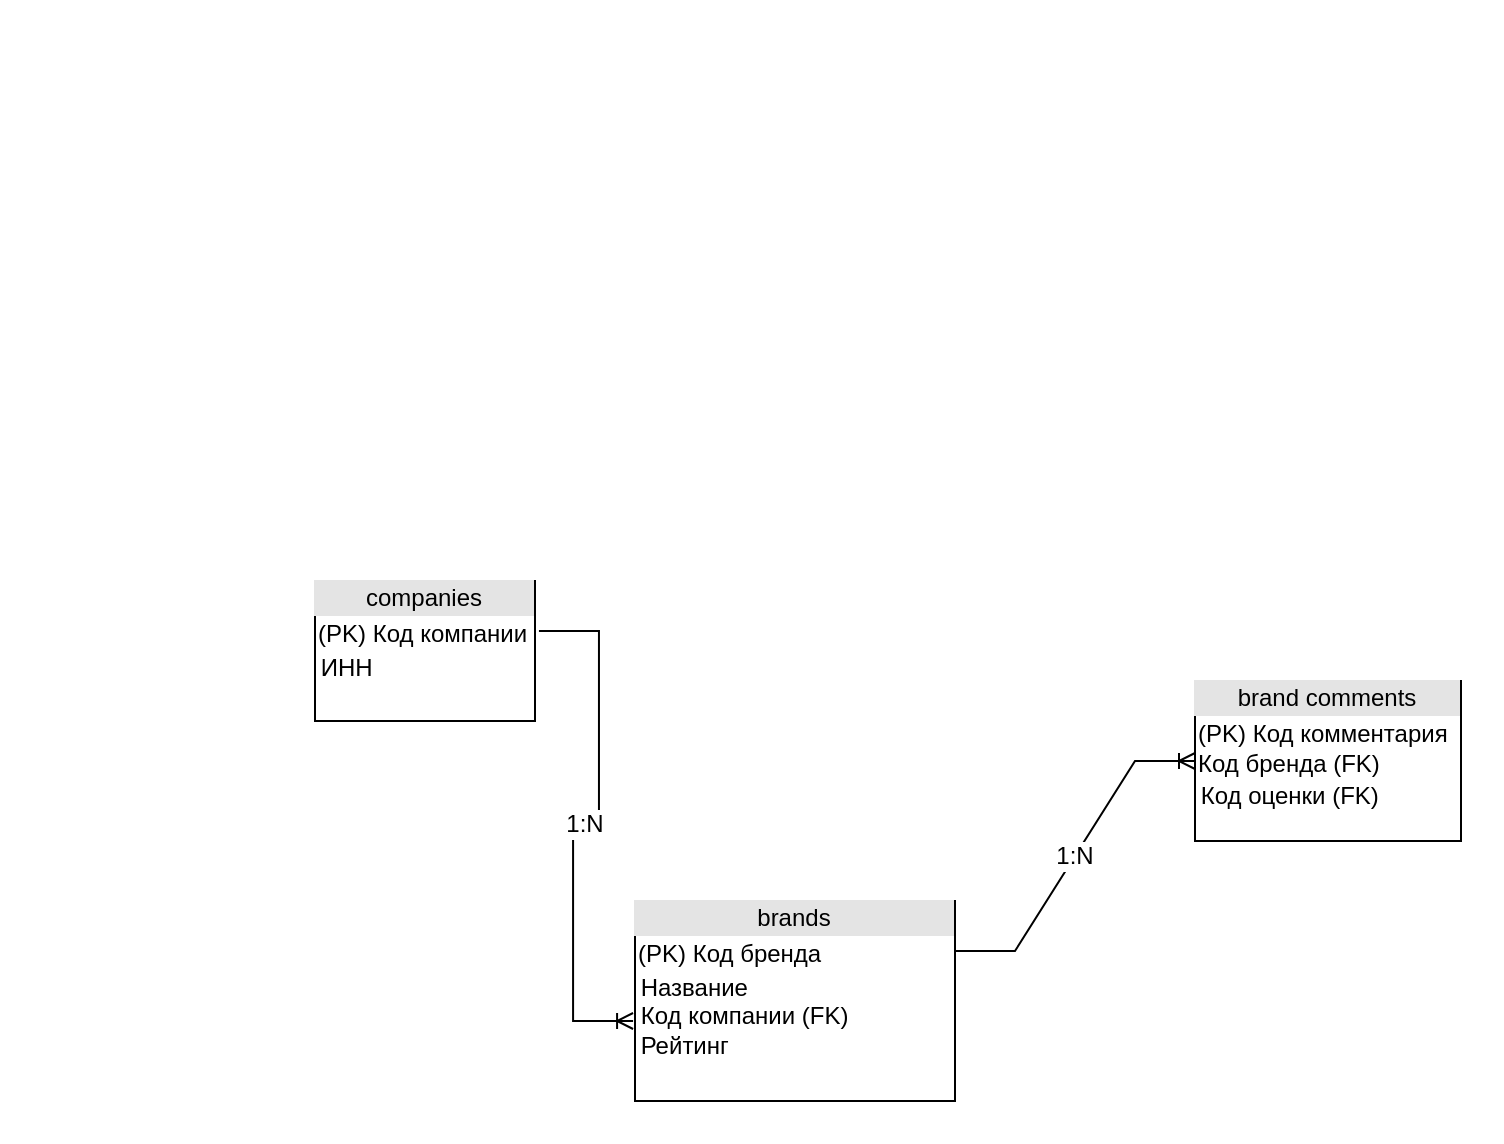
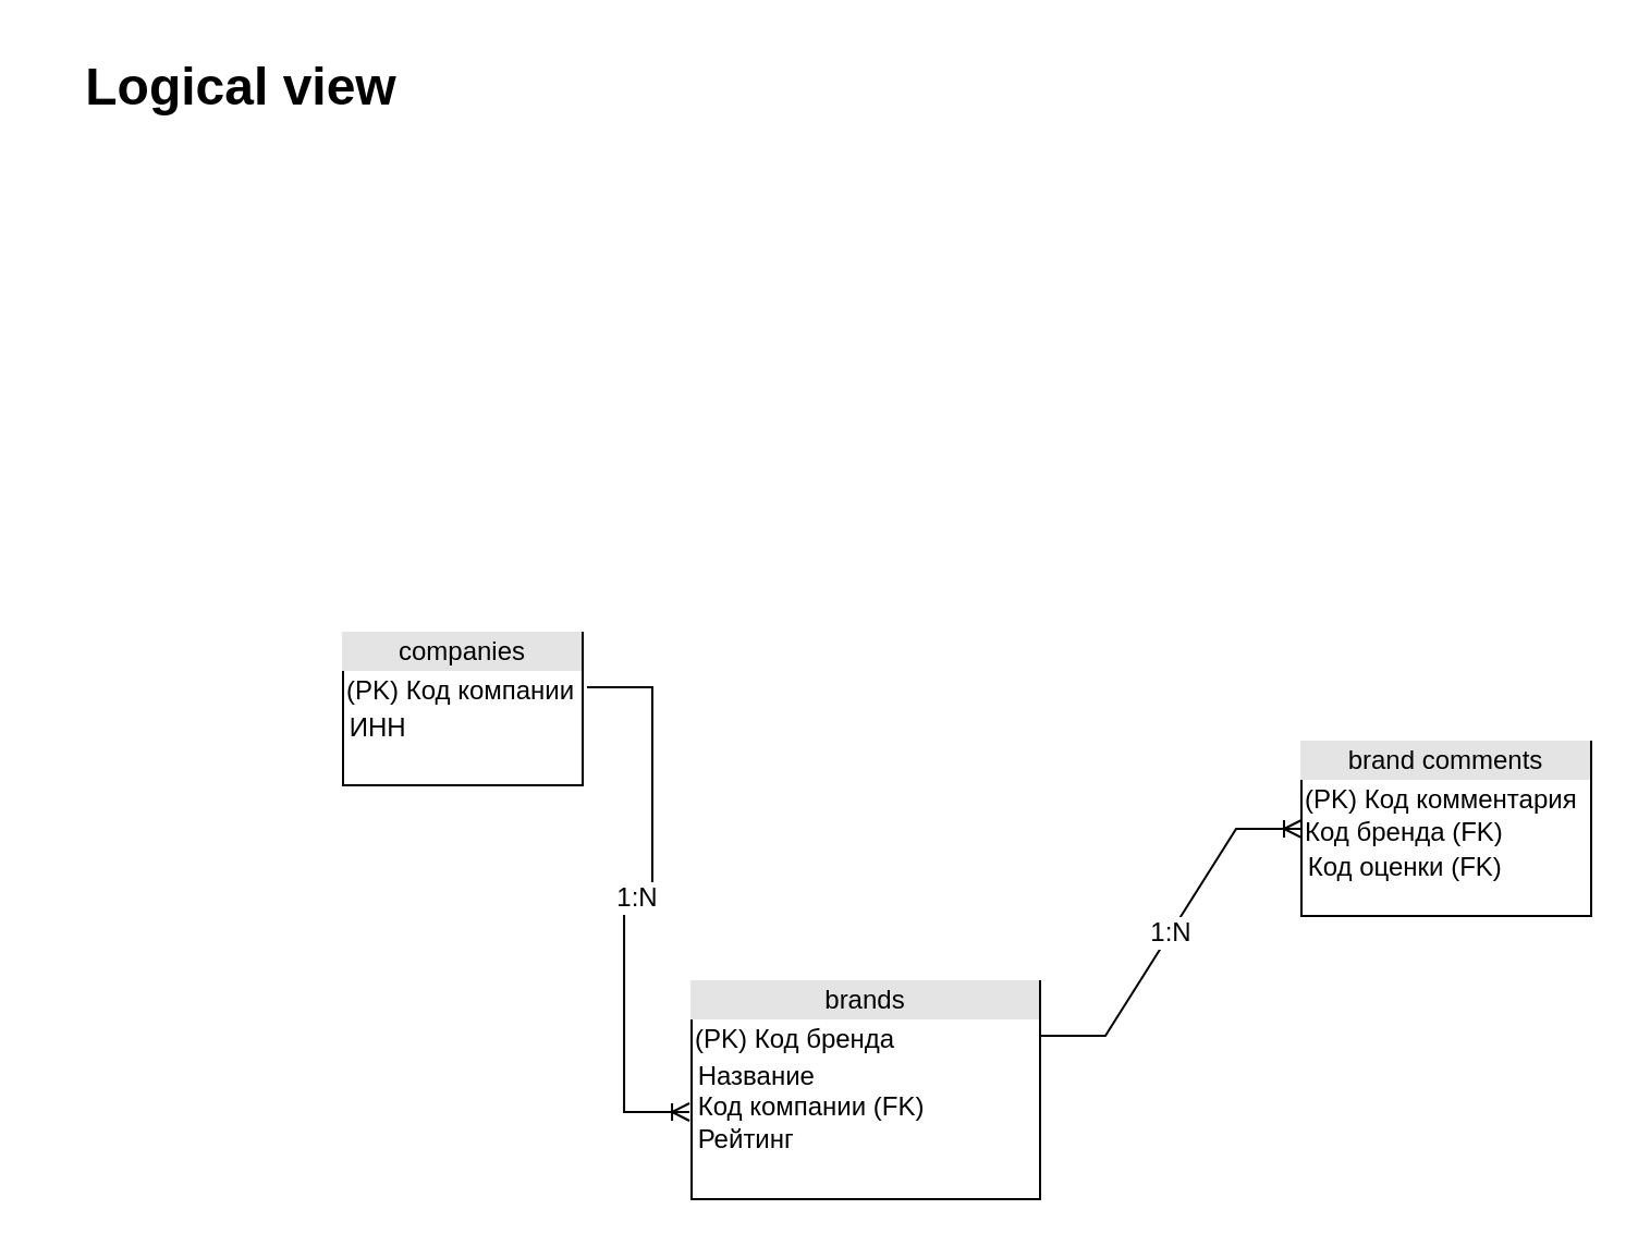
+ <mxCell id="5" value="Logical view" style="text;strokeColor=none;fillColor=none;html=1;fontSize=24;fontStyle=1;verticalAlign=middle;align=center;" parent="1" vertex="1"><mxGeometry x="20" width="180" height="40" as="geometry" y="20" /></mxCell>
